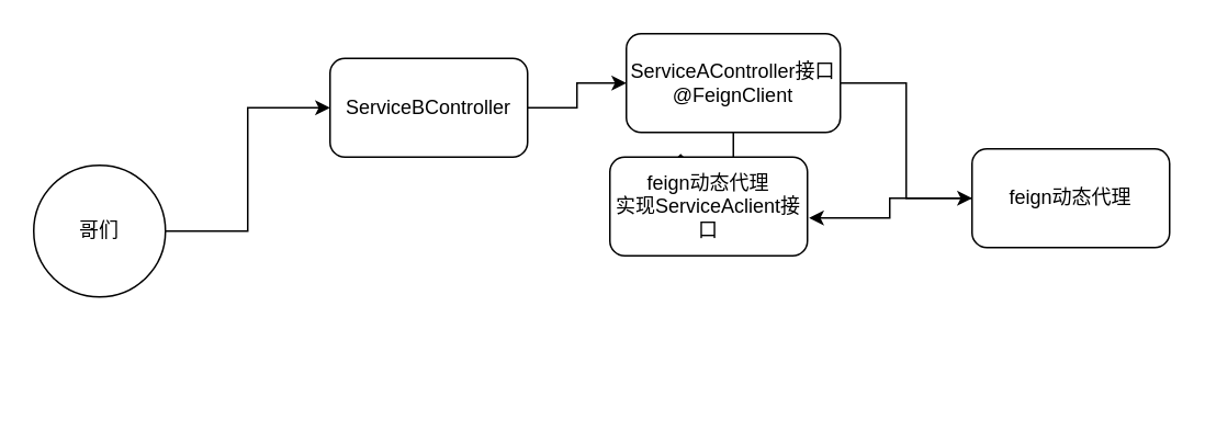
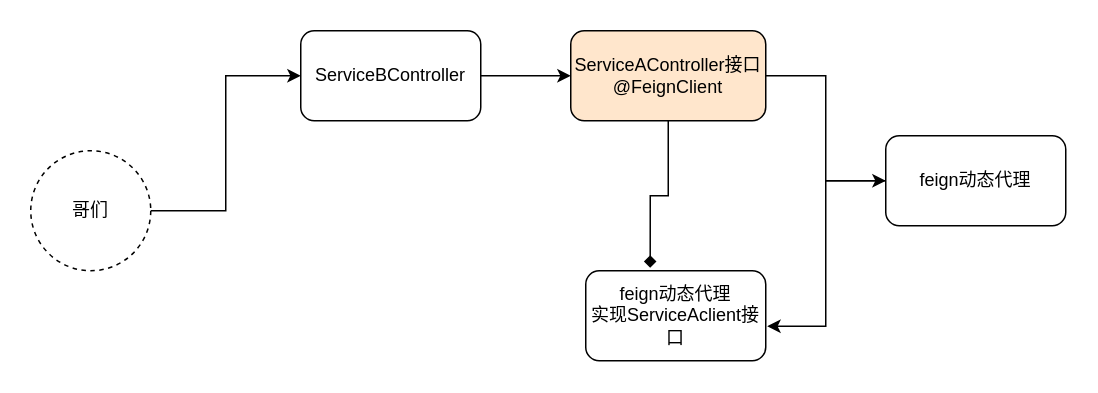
- <mxCell id="8" value="&lt;span&gt;ServiceAController接口&lt;br&gt;@FeignClient&lt;br&gt;&lt;/span&gt;" style="rounded=1;whiteSpace=wrap;html=1;" parent="1" vertex="1"><mxGeometry x="380" y="20" width="130" height="60" as="geometry" /></mxCell>
+ <mxCell id="8" value="&lt;span&gt;ServiceAController接口&lt;br&gt;@FeignClient&lt;br&gt;&lt;/span&gt;" style="rounded=1;whiteSpace=wrap;html=1;fillColor=#ffe6cc;" parent="1" vertex="1"><mxGeometry x="380" y="20" width="130" height="60" as="geometry" /></mxCell>
- <mxCell id="3" value="ServiceBController" style="rounded=1;whiteSpace=wrap;html=1;" parent="1" vertex="1"><mxGeometry x="200" y="35" width="120" height="60" as="geometry" /></mxCell>
+ <mxCell id="3" value="ServiceBController" style="rounded=1;whiteSpace=wrap;html=1;" parent="1" vertex="1"><mxGeometry x="200" y="20" width="120" height="60" as="geometry" /></mxCell>
- <mxCell id="11" value="feign动态代理&lt;br&gt;实现ServiceAclient接口" style="rounded=1;whiteSpace=wrap;html=1;" parent="1" vertex="1"><mxGeometry x="370" y="95" width="120" height="60" as="geometry" /></mxCell>
+ <mxCell id="11" value="feign动态代理&lt;br&gt;实现ServiceAclient接口" style="rounded=1;whiteSpace=wrap;html=1;" parent="1" vertex="1"><mxGeometry x="390" y="180" width="120" height="60" as="geometry" /></mxCell>
- <mxCell id="5" value="哥们" style="ellipse;whiteSpace=wrap;html=1;aspect=fixed;" parent="1" vertex="1"><mxGeometry x="20" y="100" width="80" height="80" as="geometry" /></mxCell>
+ <mxCell id="5" value="哥们" style="ellipse;whiteSpace=wrap;html=1;aspect=fixed;dashed=1;" parent="1" vertex="1"><mxGeometry x="20" y="100" width="80" height="80" as="geometry" /></mxCell>
